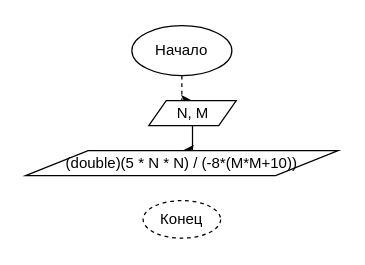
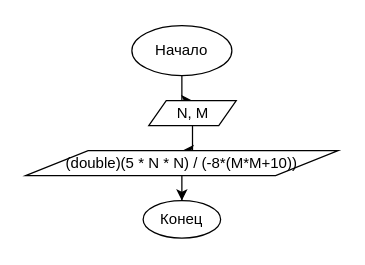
- <mxCell id="2" style="edgeStyle=orthogonalEdgeStyle;rounded=0;orthogonalLoop=1;jettySize=auto;html=1;entryX=0.5;entryY=0;entryDx=0;entryDy=0;dashed=1;" edge="1" parent="1" source="3" target="5"><mxGeometry relative="1" as="geometry"><mxPoint x="145" y="70" as="targetPoint" /></mxGeometry></mxCell>
+ <mxCell id="2" style="edgeStyle=orthogonalEdgeStyle;rounded=0;orthogonalLoop=1;jettySize=auto;html=1;entryX=0.5;entryY=0;entryDx=0;entryDy=0;" edge="1" parent="1" source="3" target="5"><mxGeometry relative="1" as="geometry"><mxPoint x="145" y="70" as="targetPoint" /></mxGeometry></mxCell>
+ <mxCell id="6" style="edgeStyle=orthogonalEdgeStyle;rounded=0;orthogonalLoop=1;jettySize=auto;html=1;entryX=0.5;entryY=0;entryDx=0;entryDy=0;" edge="1" parent="1" source="7" target="8"><mxGeometry relative="1" as="geometry" /></mxCell>
- <mxCell id="8" value="Конец" style="ellipse;whiteSpace=wrap;html=1;dashed=1;" vertex="1" parent="1"><mxGeometry x="114" y="160" width="62" height="30" as="geometry" /></mxCell>
+ <mxCell id="8" value="Конец" style="ellipse;whiteSpace=wrap;html=1;" vertex="1" parent="1"><mxGeometry x="114" y="160" width="62" height="30" as="geometry" /></mxCell>
